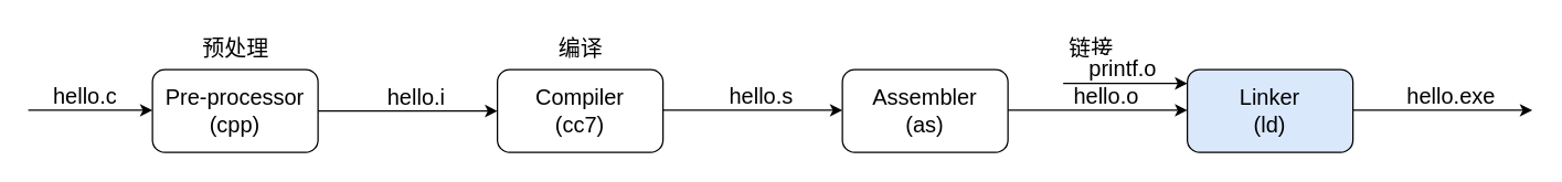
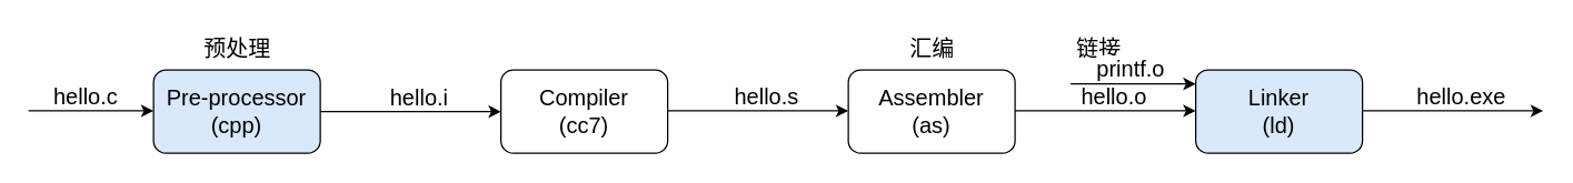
- <mxCell id="7" value="编译" style="text;html=1;align=center;verticalAlign=middle;resizable=0;points=[];autosize=1;strokeColor=none;fillColor=none;fontSize=16;" vertex="1" parent="1"><mxGeometry x="390" y="20" width="60" height="30" as="geometry" /></mxCell>
+ <mxCell id="8" value="汇编" style="text;html=1;align=center;verticalAlign=middle;resizable=0;points=[];autosize=1;strokeColor=none;fillColor=none;fontSize=16;" vertex="1" parent="1"><mxGeometry x="640" y="20" width="60" height="30" as="geometry" /></mxCell>
- <mxCell id="2" value="Pre-processor&lt;br style=&quot;font-size: 16px;&quot;&gt;(cpp)" style="rounded=1;whiteSpace=wrap;html=1;fontSize=16;" vertex="1" parent="1"><mxGeometry x="110" y="50" width="120" height="60" as="geometry" /></mxCell>
+ <mxCell id="2" value="Pre-processor&lt;br style=&quot;font-size: 16px;&quot;&gt;(cpp)" style="rounded=1;whiteSpace=wrap;html=1;fontSize=16;fillColor=#dae8fc;" vertex="1" parent="1"><mxGeometry x="110" y="50" width="120" height="60" as="geometry" /></mxCell>
